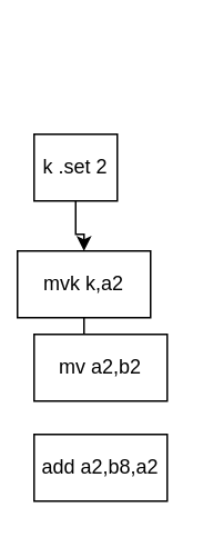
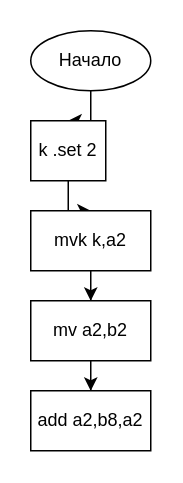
+ <mxCell id="3" value="Начало" style="ellipse;whiteSpace=wrap;html=1;" vertex="1" parent="1"><mxGeometry x="20" y="20" width="80" height="40" as="geometry" /></mxCell>
+ <mxCell id="2" style="edgeStyle=orthogonalEdgeStyle;rounded=0;orthogonalLoop=1;jettySize=auto;html=1;entryX=0.5;entryY=0;entryDx=0;entryDy=0;" edge="1" parent="1" source="3" target="5"><mxGeometry relative="1" as="geometry" /></mxCell>
- <mxCell id="7" value="mvk k,a2" style="rounded=0;whiteSpace=wrap;html=1;" vertex="1" parent="1"><mxGeometry x="10" y="150" width="80" height="40" as="geometry" /></mxCell>
+ <mxCell id="7" value="mvk k,a2" style="rounded=0;whiteSpace=wrap;html=1;" vertex="1" parent="1"><mxGeometry x="20" y="140" width="80" height="40" as="geometry" /></mxCell>
+ <mxCell id="8" value="" style="edgeStyle=orthogonalEdgeStyle;rounded=0;orthogonalLoop=1;jettySize=auto;html=1;" edge="1" parent="1" source="9" target="10"><mxGeometry relative="1" as="geometry" /></mxCell>
